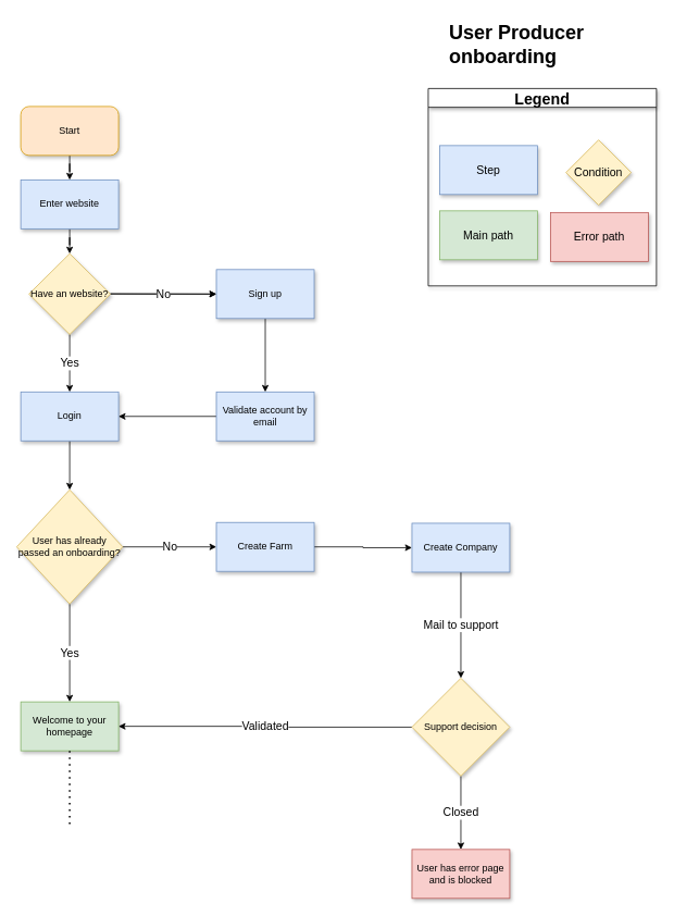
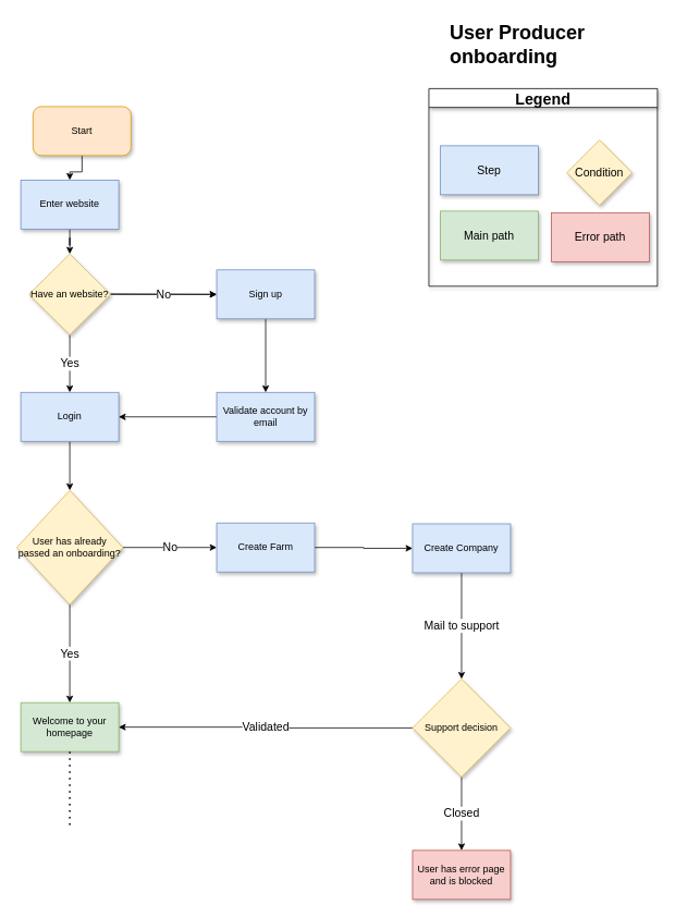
- <mxCell id="8" value="Start" style="rounded=1;whiteSpace=wrap;html=1;arcSize=17;fillColor=#ffe6cc;strokeColor=#d79b00;shadow=1;" vertex="1" parent="1"><mxGeometry x="25" y="130" width="120" height="60" as="geometry" /></mxCell>
+ <mxCell id="8" value="Start" style="rounded=1;whiteSpace=wrap;html=1;arcSize=17;fillColor=#ffe6cc;strokeColor=#d79b00;shadow=1;" vertex="1" parent="1"><mxGeometry x="40" y="130" width="120" height="60" as="geometry" /></mxCell>
